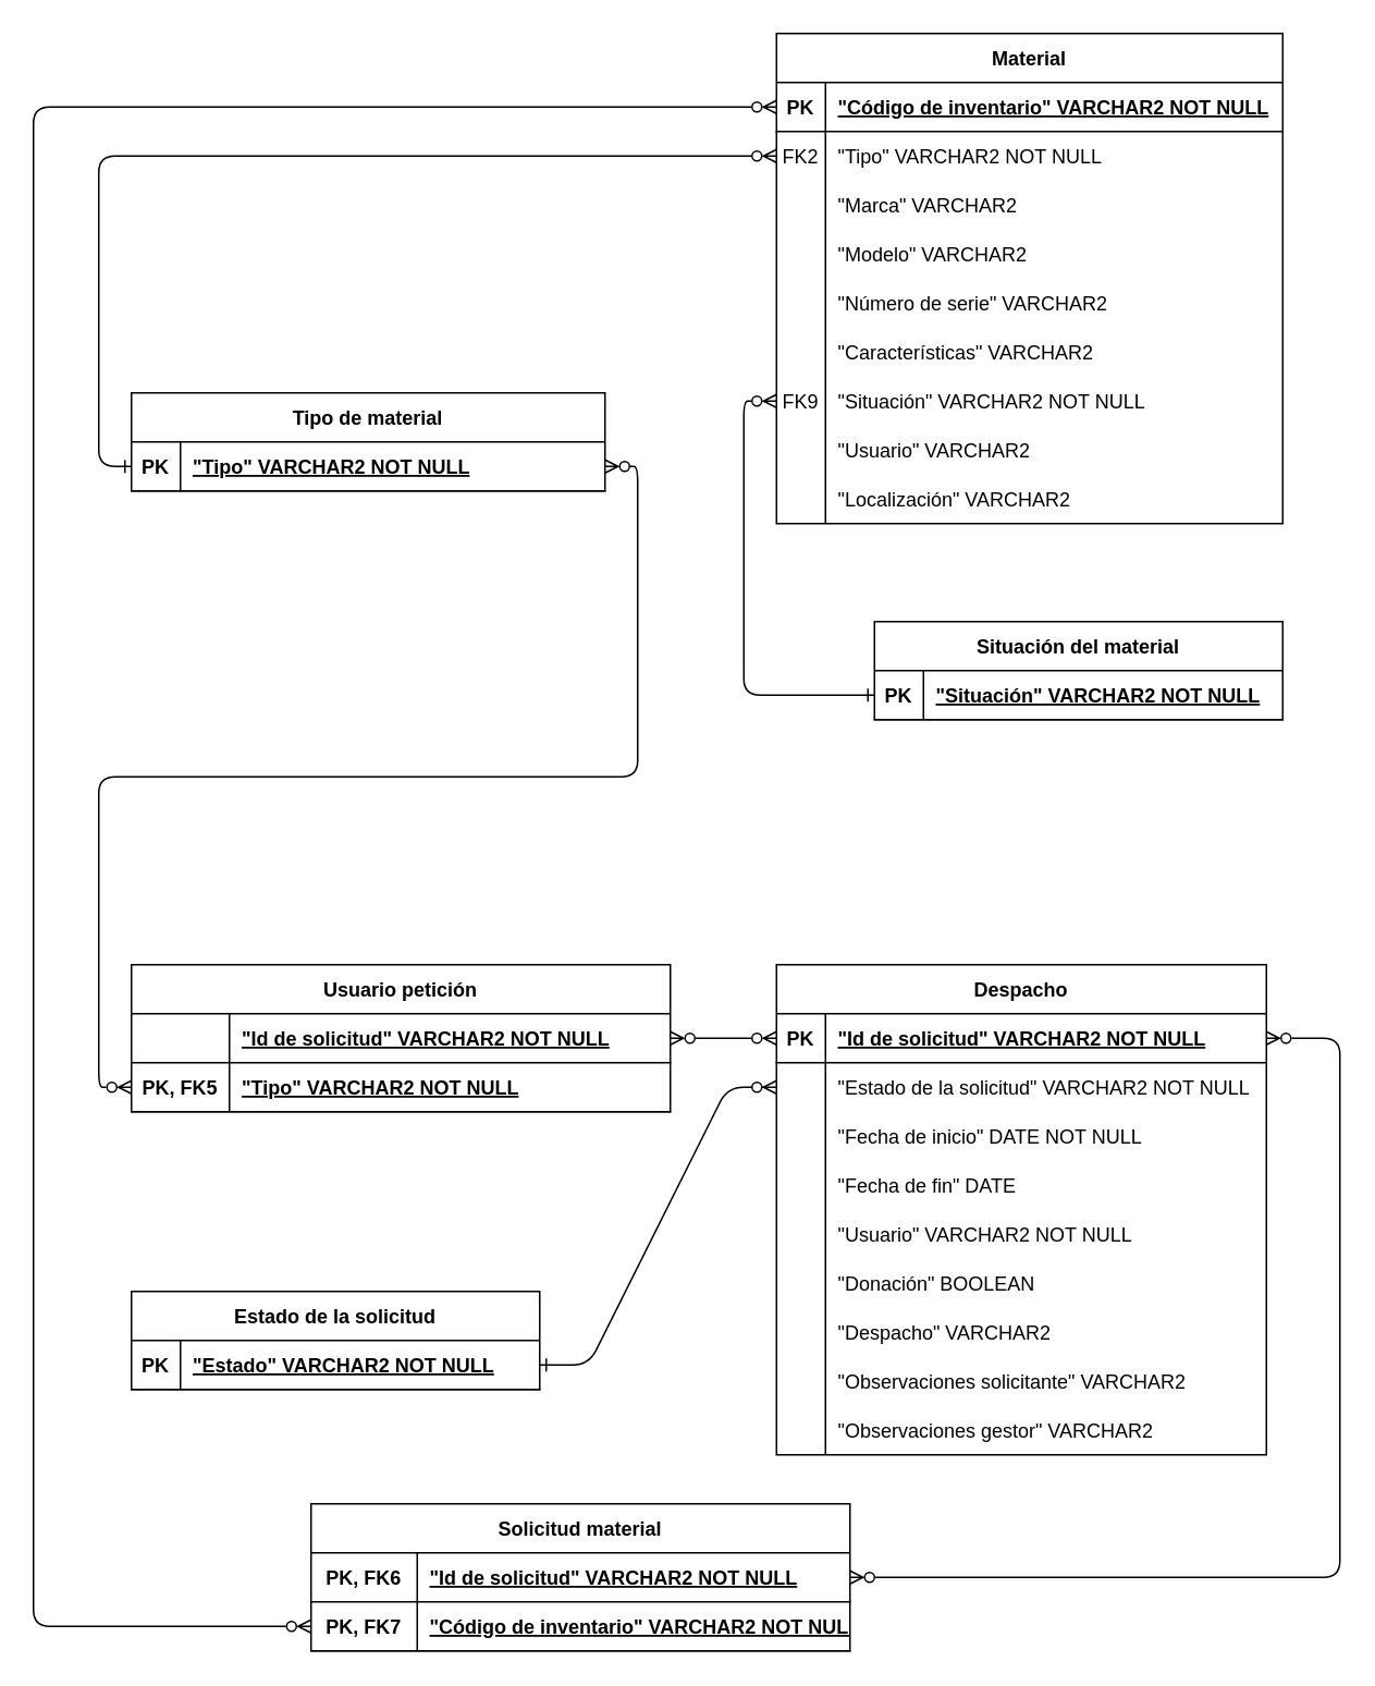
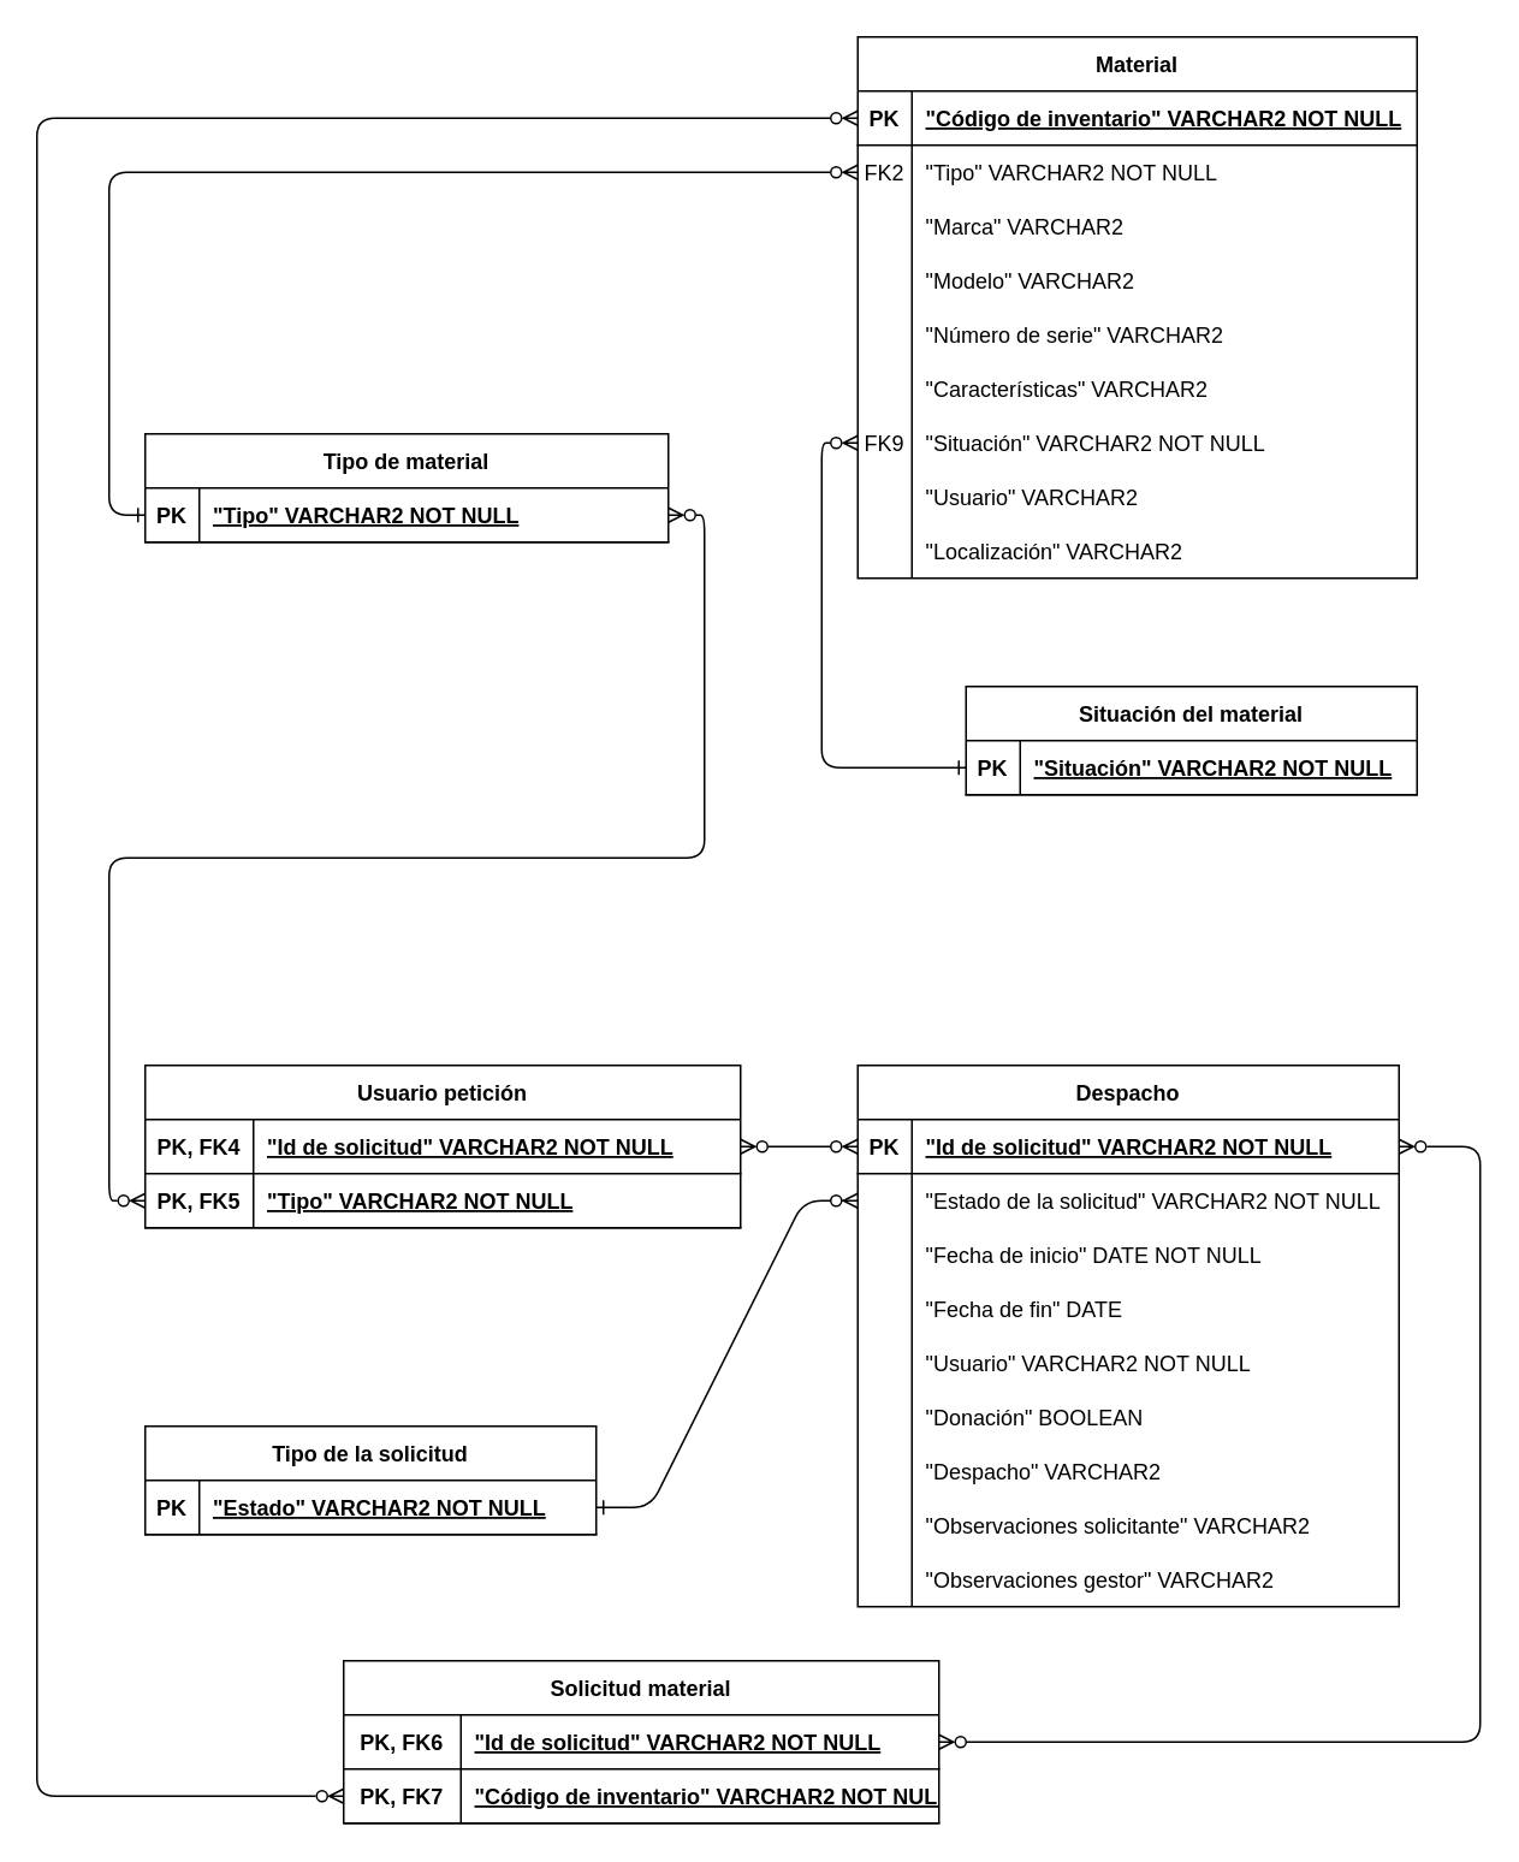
+ <mxCell id="74" value="PK, FK4" style="shape=partialRectangle;overflow=hidden;connectable=0;fillColor=none;top=0;left=0;bottom=0;right=0;fontStyle=1;" parent="73" vertex="1"><mxGeometry width="60" height="30" as="geometry"><mxRectangle width="60" height="30" as="alternateBounds" /></mxGeometry></mxCell>
- <mxCell id="58" value="Estado de la solicitud" style="shape=table;startSize=30;container=1;collapsible=1;childLayout=tableLayout;fixedRows=1;rowLines=0;fontStyle=1;align=center;resizeLast=1;" parent="1" vertex="1"><mxGeometry x="80" y="790" width="250" height="60" as="geometry" /></mxCell>
+ <mxCell id="58" value="Tipo de la solicitud" style="shape=table;startSize=30;container=1;collapsible=1;childLayout=tableLayout;fixedRows=1;rowLines=0;fontStyle=1;align=center;resizeLast=1;" parent="1" vertex="1"><mxGeometry x="80" y="790" width="250" height="60" as="geometry" /></mxCell>
